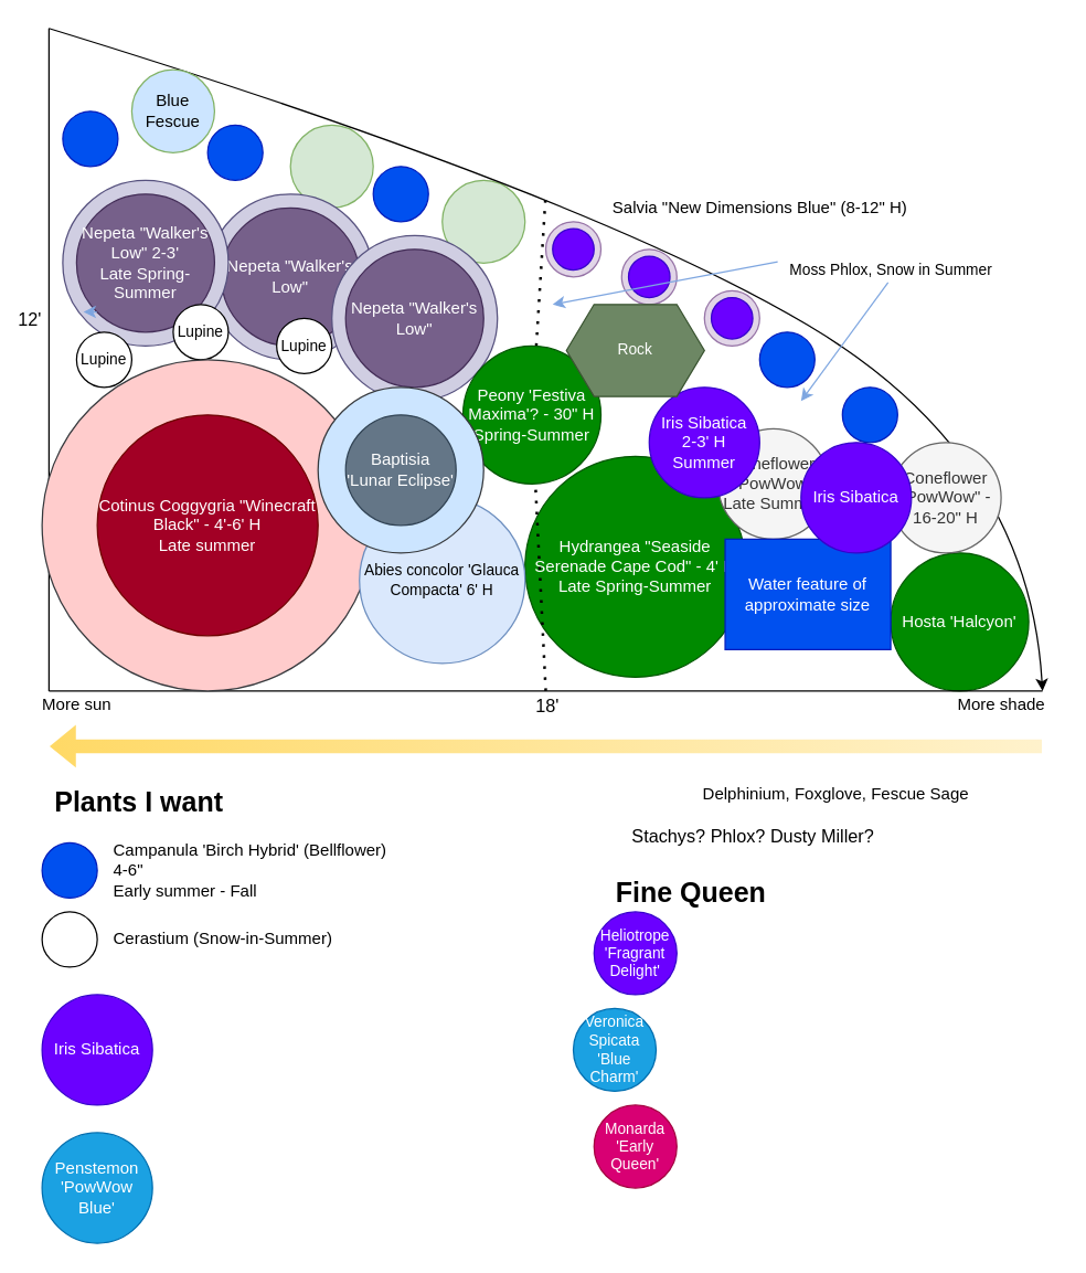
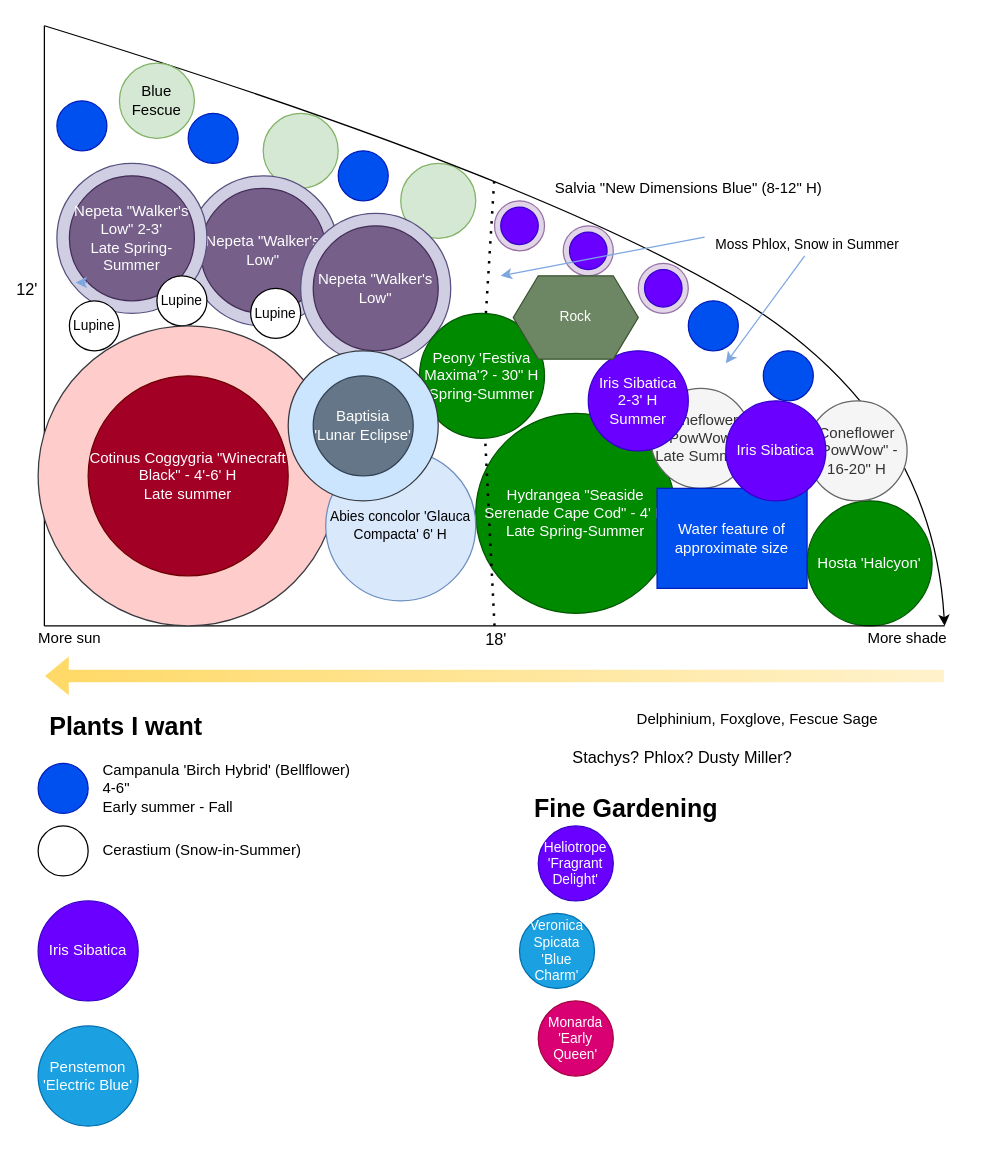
- <mxCell id="36" value="Blue Fescue" style="ellipse;whiteSpace=wrap;html=1;aspect=fixed;fillColor=#cce5ff;strokeColor=#82b366;" vertex="1" parent="1"><mxGeometry x="95" y="50" width="60" height="60" as="geometry" /></mxCell>
+ <mxCell id="36" value="Blue Fescue" style="ellipse;whiteSpace=wrap;html=1;aspect=fixed;fillColor=#d5e8d4;strokeColor=#82b366;" vertex="1" parent="1"><mxGeometry x="95" y="50" width="60" height="60" as="geometry" /></mxCell>
- <mxCell id="43" value="Fine Queen" style="text;html=1;align=center;verticalAlign=middle;resizable=0;points=[];autosize=1;strokeColor=none;fontColor=#000000;fontStyle=1;fontSize=20;" vertex="1" parent="1"><mxGeometry x="420" y="630" width="160" height="30" as="geometry" /></mxCell>
+ <mxCell id="43" value="Fine Gardening" style="text;html=1;align=center;verticalAlign=middle;resizable=0;points=[];autosize=1;strokeColor=none;fontColor=#000000;fontStyle=1;fontSize=20;" vertex="1" parent="1"><mxGeometry x="420" y="630" width="160" height="30" as="geometry" /></mxCell>
- <mxCell id="42" value="Penstemon 'PowWow Blue'" style="ellipse;whiteSpace=wrap;html=1;aspect=fixed;fillColor=#1ba1e2;strokeColor=#006EAF;fontColor=#ffffff;" vertex="1" parent="1"><mxGeometry x="30" y="820" width="80" height="80" as="geometry" /></mxCell>
+ <mxCell id="42" value="Penstemon 'Electric Blue'" style="ellipse;whiteSpace=wrap;html=1;aspect=fixed;fillColor=#1ba1e2;strokeColor=#006EAF;fontColor=#ffffff;" vertex="1" parent="1"><mxGeometry x="30" y="820" width="80" height="80" as="geometry" /></mxCell>
